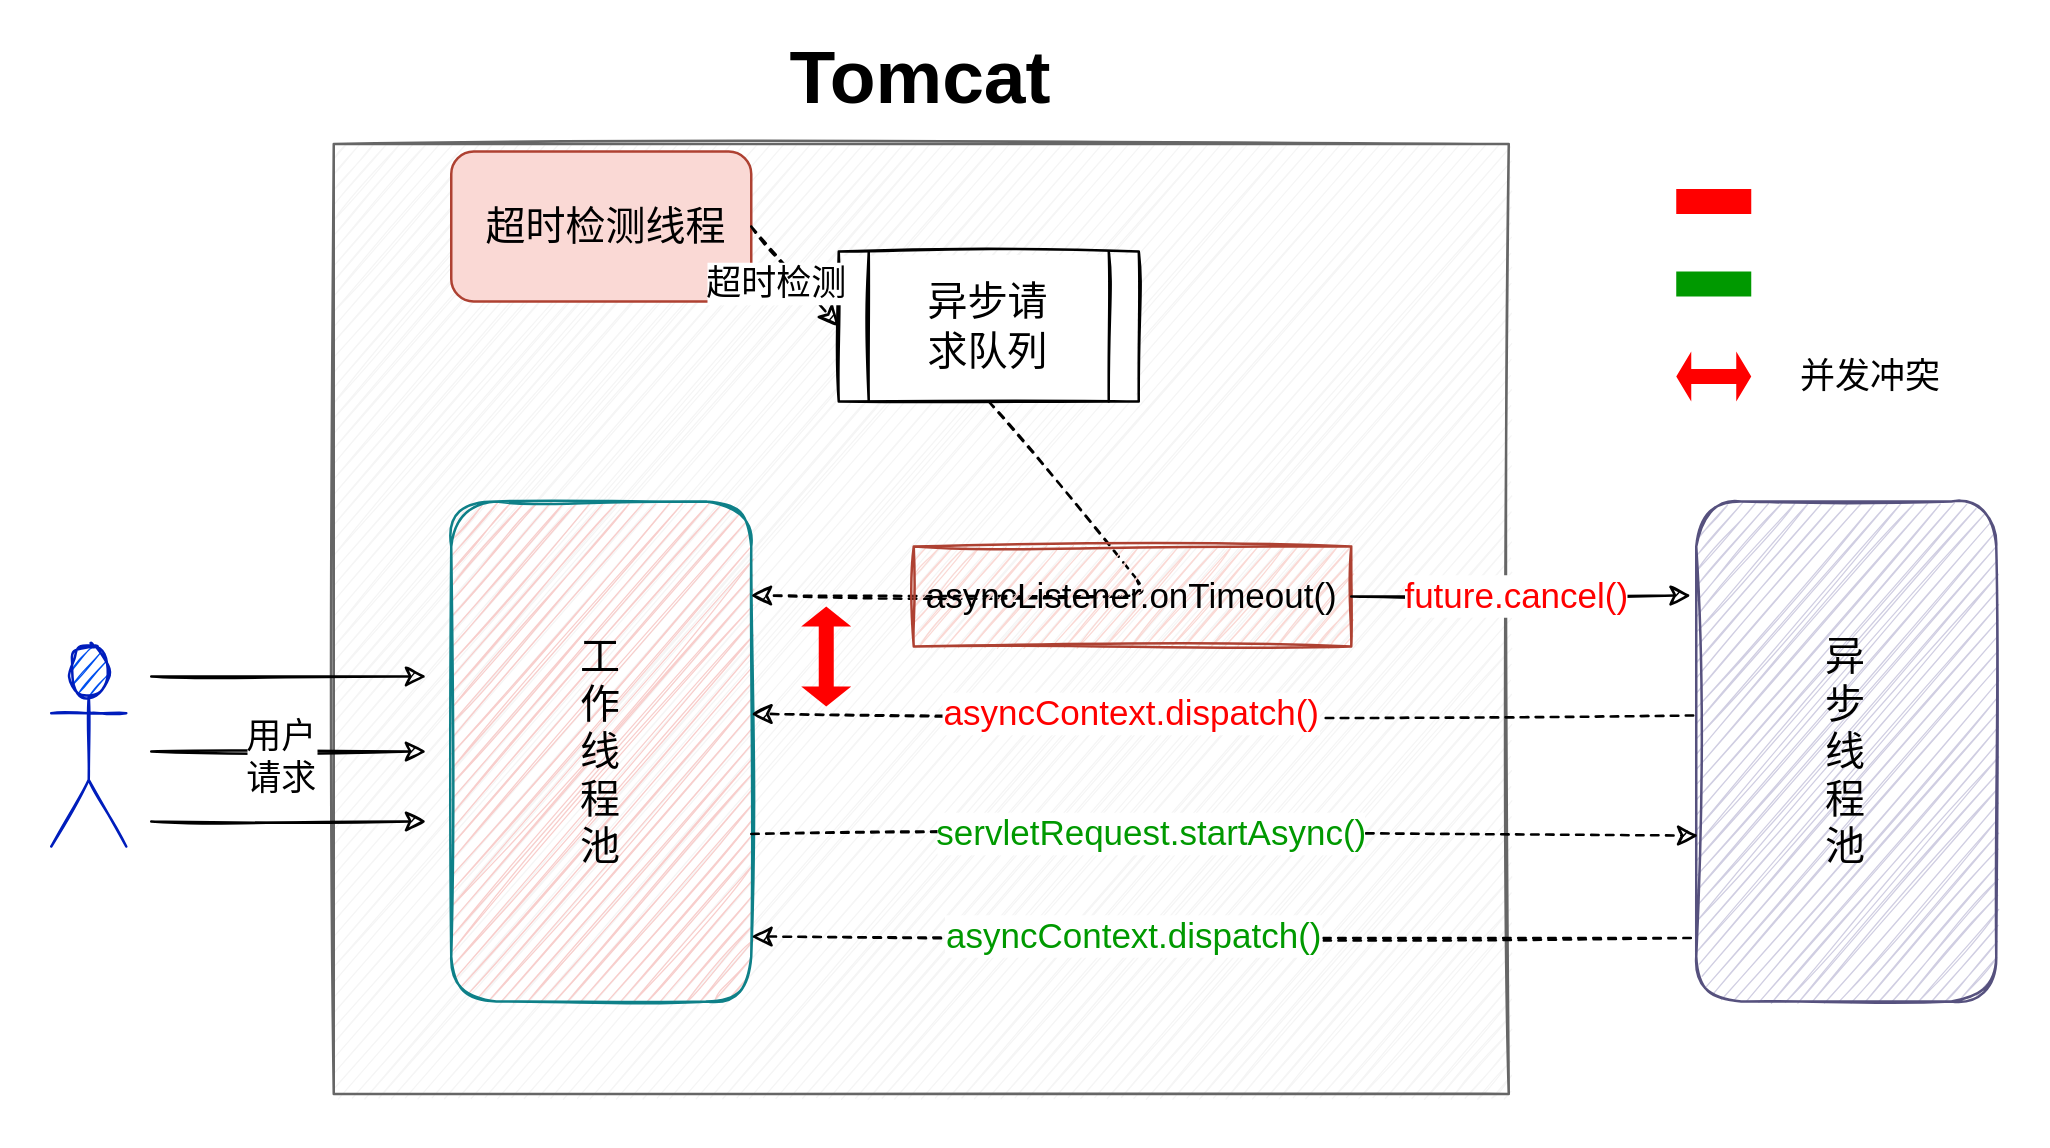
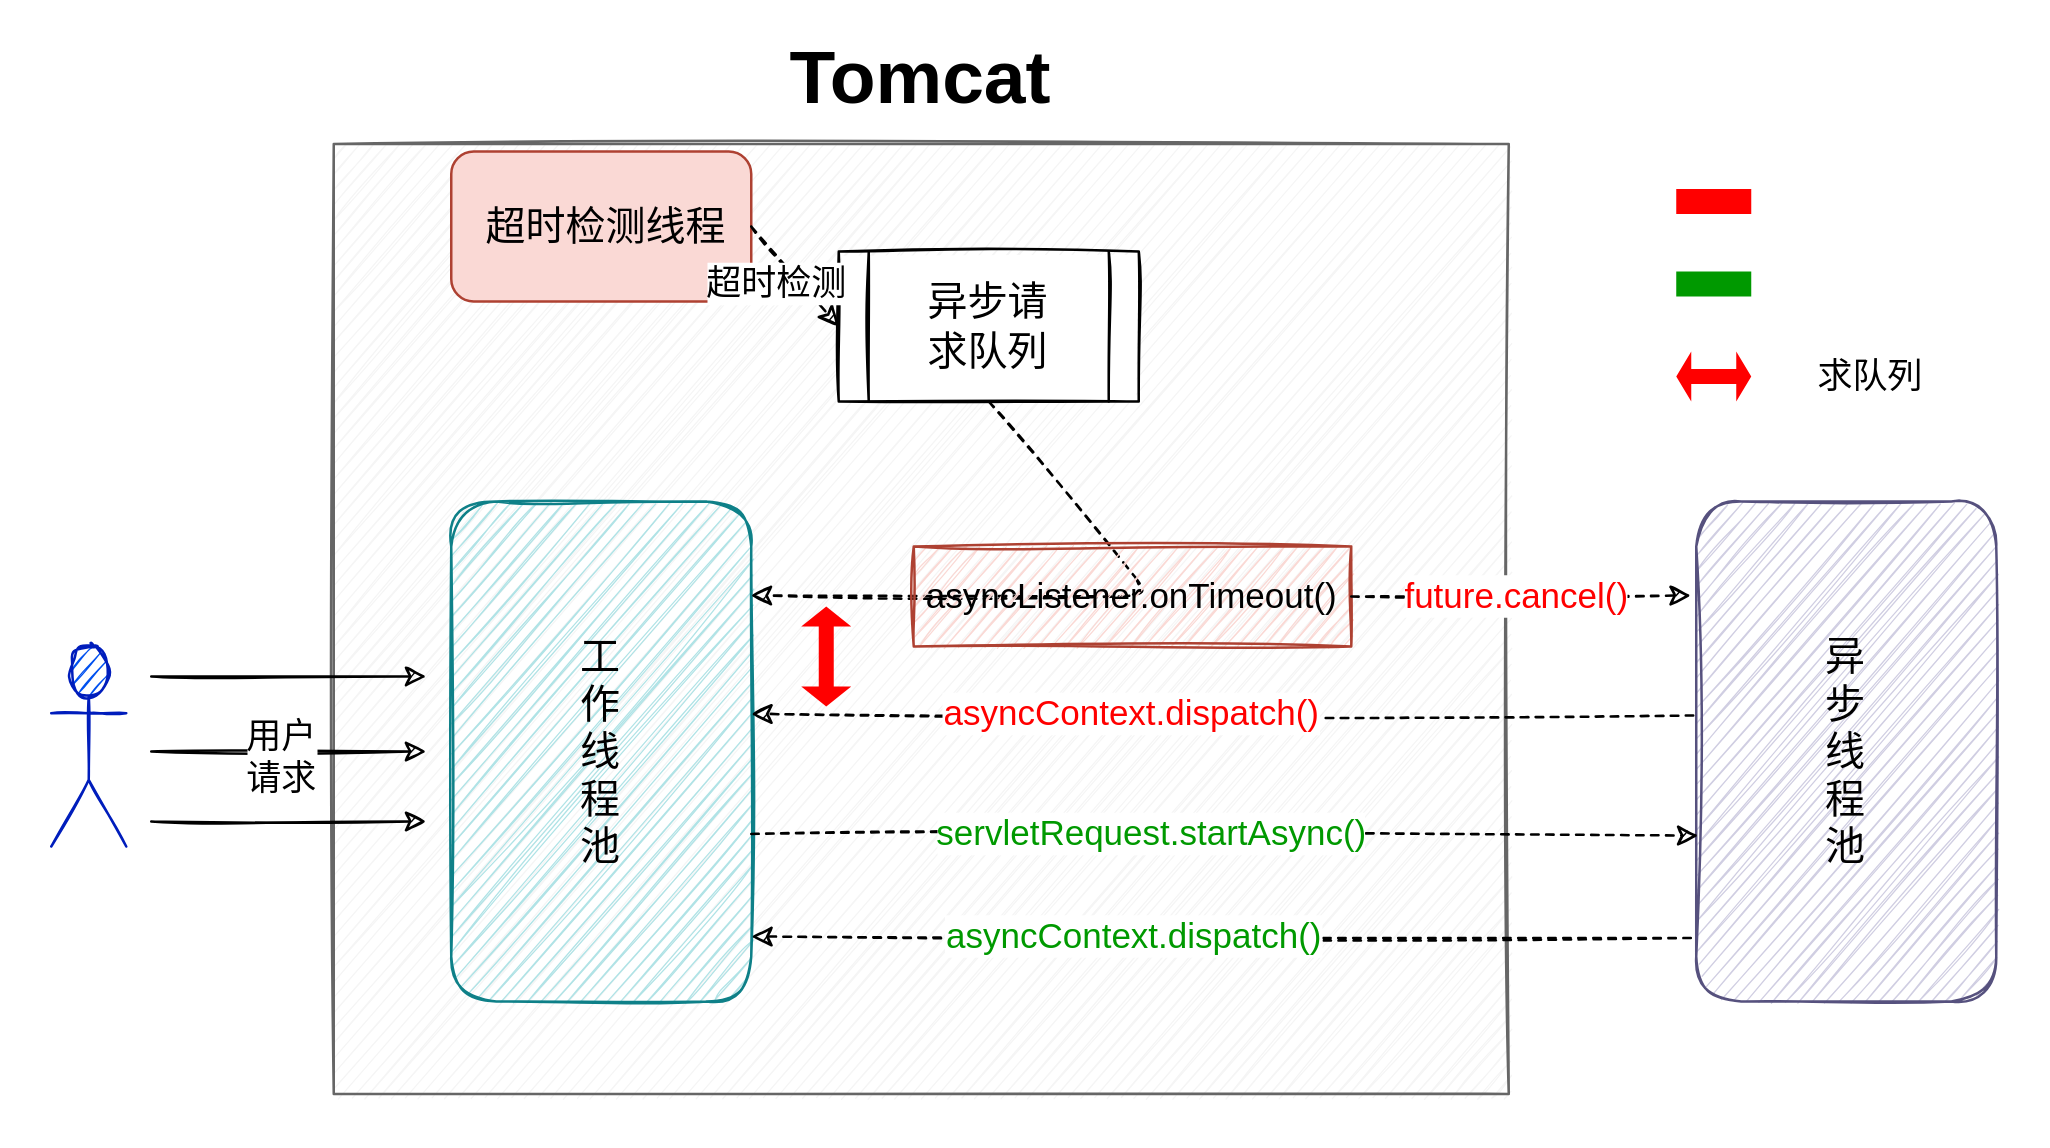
- <mxCell id="28" value="并发冲突" style="text;html=1;strokeColor=none;fillColor=none;align=center;verticalAlign=middle;whiteSpace=wrap;rounded=0;fontSize=14;" vertex="1" parent="1"><mxGeometry x="708" y="140" width="80" height="20" as="geometry" /></mxCell>
+ <mxCell id="28" value="求队列" style="text;html=1;strokeColor=none;fillColor=none;align=center;verticalAlign=middle;whiteSpace=wrap;rounded=0;fontSize=14;" vertex="1" parent="1"><mxGeometry x="708" y="140" width="80" height="20" as="geometry" /></mxCell>
- <mxCell id="16" value="" style="endArrow=classic;html=1;dashed=0;entryX=-0.018;entryY=0.188;entryDx=0;entryDy=0;exitX=1;exitY=0.5;exitDx=0;exitDy=0;entryPerimeter=0;sketch=1;" parent="1" source="15" target="8" edge="1"><mxGeometry width="50" height="50" relative="1" as="geometry"><mxPoint x="460" y="290" as="sourcePoint" /><mxPoint x="510" y="240" as="targetPoint" /></mxGeometry></mxCell>
+ <mxCell id="16" value="" style="endArrow=classic;html=1;dashed=1;entryX=-0.018;entryY=0.188;entryDx=0;entryDy=0;exitX=1;exitY=0.5;exitDx=0;exitDy=0;entryPerimeter=0;sketch=1;" parent="1" source="15" target="8" edge="1"><mxGeometry width="50" height="50" relative="1" as="geometry"><mxPoint x="460" y="290" as="sourcePoint" /><mxPoint x="510" y="240" as="targetPoint" /></mxGeometry></mxCell>
- <mxCell id="6" value="工&lt;br&gt;作&lt;br&gt;线&lt;br&gt;程&lt;br&gt;池" style="rounded=1;whiteSpace=wrap;html=1;fontSize=16;fillColor=#f8cecc;strokeColor=#0e8088;sketch=1;" parent="1" vertex="1"><mxGeometry x="180" y="200" width="120" height="200" as="geometry" /></mxCell>
+ <mxCell id="6" value="工&lt;br&gt;作&lt;br&gt;线&lt;br&gt;程&lt;br&gt;池" style="rounded=1;whiteSpace=wrap;html=1;fontSize=16;fillColor=#b0e3e6;strokeColor=#0e8088;sketch=1;" parent="1" vertex="1"><mxGeometry x="180" y="200" width="120" height="200" as="geometry" /></mxCell>
